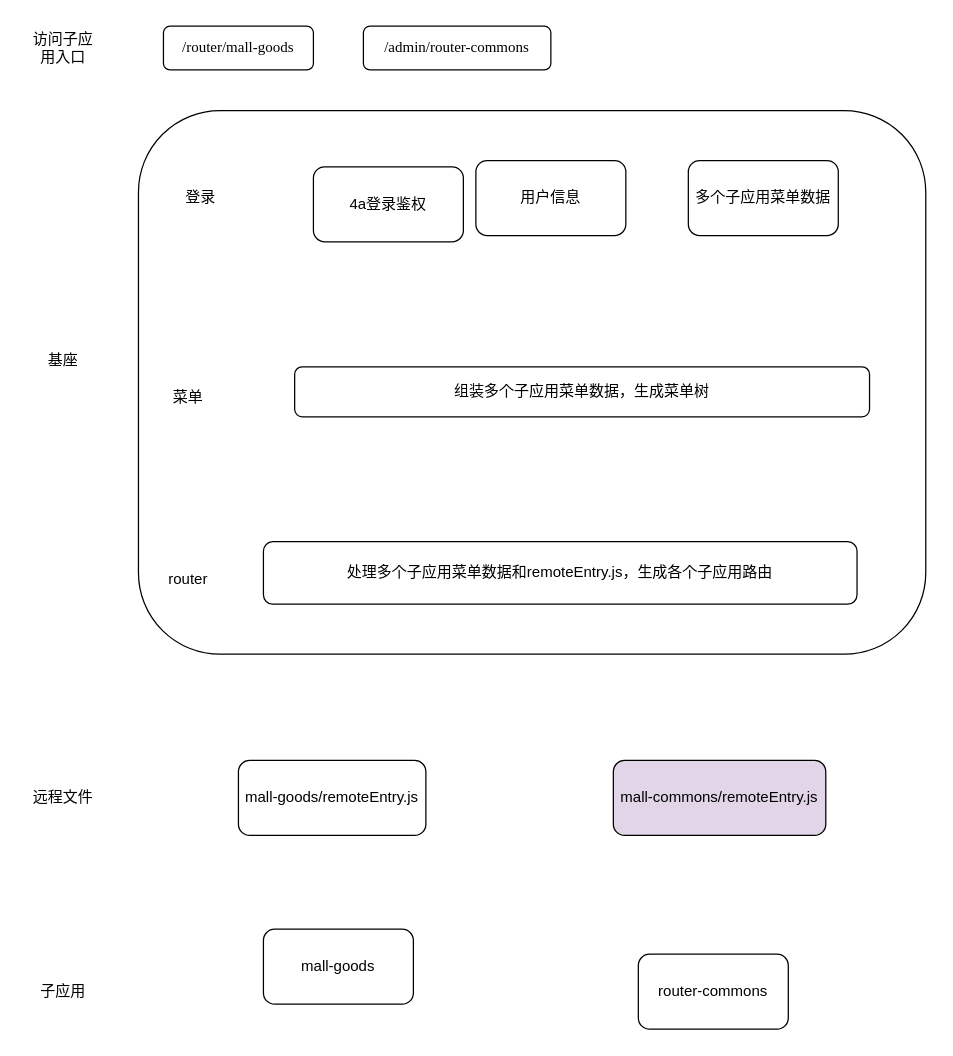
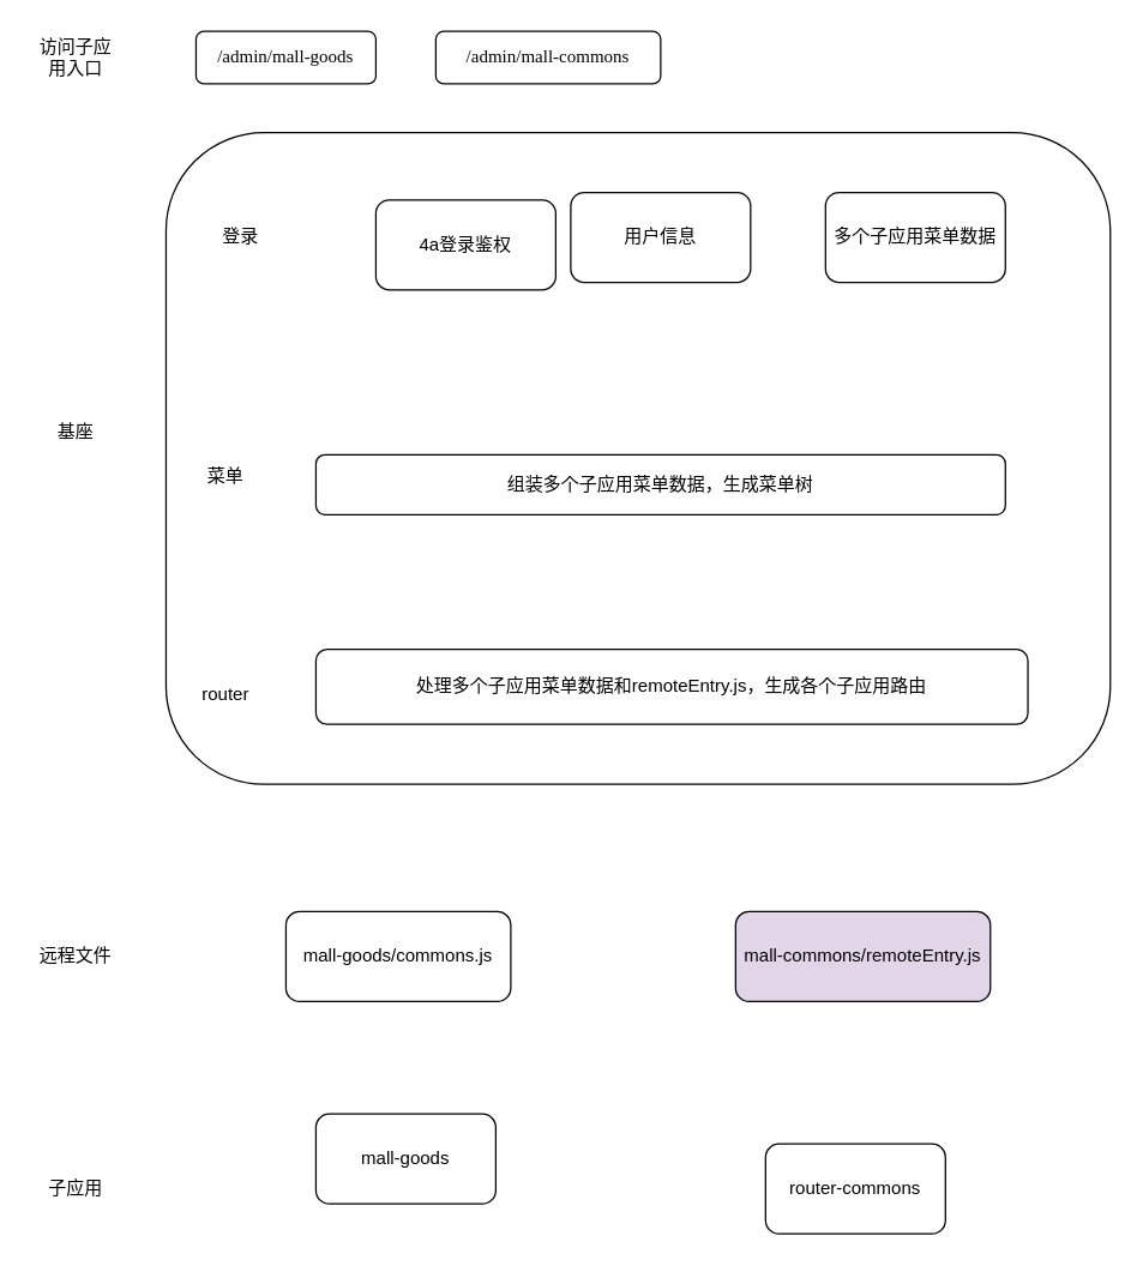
- <mxCell id="2" value="/router/mall-goods" style="rounded=1;whiteSpace=wrap;html=1;shadow=0;labelBackgroundColor=none;strokeWidth=1;fontFamily=Verdana;fontSize=12;align=center;" parent="1" vertex="1"><mxGeometry x="130" y="20.5" width="120" height="35" as="geometry" /></mxCell>
+ <mxCell id="2" value="/admin/mall-goods" style="rounded=1;whiteSpace=wrap;html=1;shadow=0;labelBackgroundColor=none;strokeWidth=1;fontFamily=Verdana;fontSize=12;align=center;" parent="1" vertex="1"><mxGeometry x="130" y="20.5" width="120" height="35" as="geometry" /></mxCell>
- <mxCell id="6" value="/admin/router-commons" style="rounded=1;whiteSpace=wrap;html=1;shadow=0;labelBackgroundColor=none;strokeWidth=1;fontFamily=Verdana;fontSize=12;align=center;" vertex="1" parent="1"><mxGeometry x="290" y="20.5" width="150" height="35" as="geometry" /></mxCell>
+ <mxCell id="6" value="/admin/mall-commons" style="rounded=1;whiteSpace=wrap;html=1;shadow=0;labelBackgroundColor=none;strokeWidth=1;fontFamily=Verdana;fontSize=12;align=center;" vertex="1" parent="1"><mxGeometry x="290" y="20.5" width="150" height="35" as="geometry" /></mxCell>
- <mxCell id="12" value="组装多个子应用菜单数据，生成菜单树" style="rounded=1;whiteSpace=wrap;html=1;" vertex="1" parent="1"><mxGeometry x="235" y="293" width="460" height="40" as="geometry" /></mxCell>
+ <mxCell id="12" value="组装多个子应用菜单数据，生成菜单树" style="rounded=1;whiteSpace=wrap;html=1;" vertex="1" parent="1"><mxGeometry x="210" y="303" width="460" height="40" as="geometry" /></mxCell>
- <mxCell id="18" value="mall-goods/remoteEntry.js" style="rounded=1;whiteSpace=wrap;html=1;" vertex="1" parent="1"><mxGeometry x="190" y="608" width="150" height="60" as="geometry" /></mxCell>
+ <mxCell id="18" value="mall-goods/commons.js" style="rounded=1;whiteSpace=wrap;html=1;" vertex="1" parent="1"><mxGeometry x="190" y="608" width="150" height="60" as="geometry" /></mxCell>
